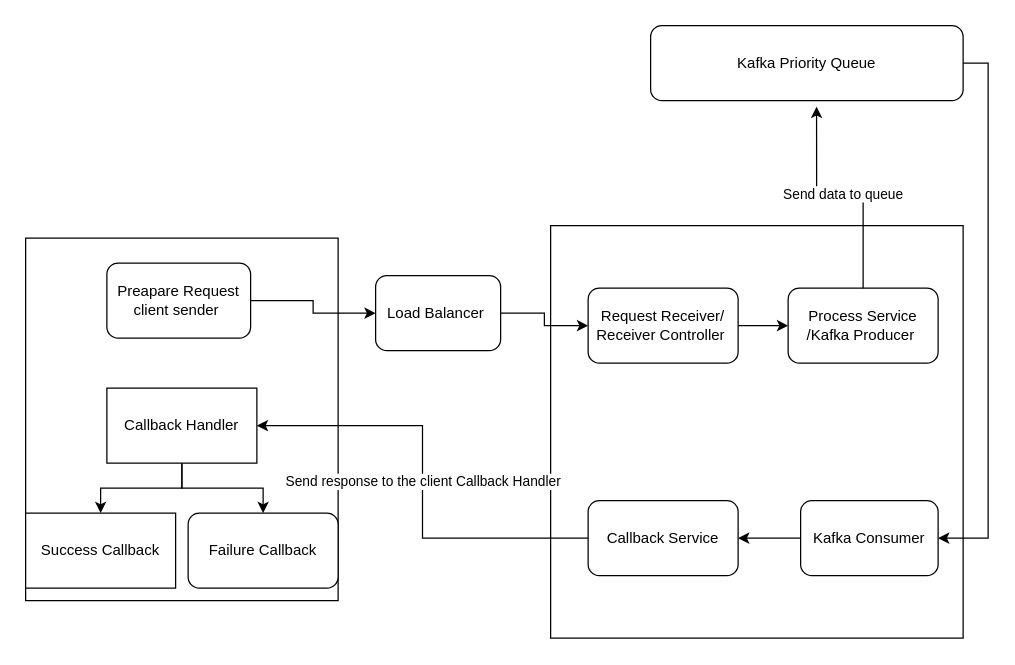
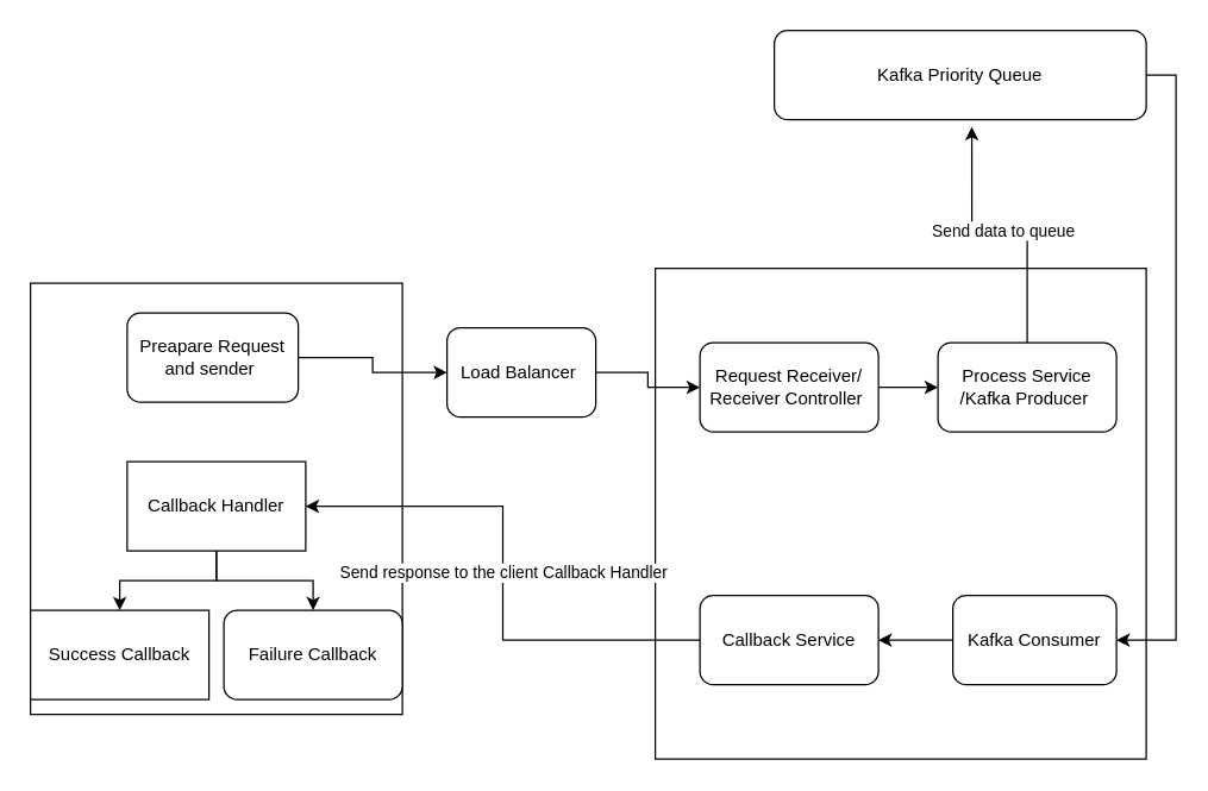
- <mxCell id="4" value="Preapare Request client sender&amp;nbsp;" style="rounded=1;whiteSpace=wrap;html=1;" vertex="1" parent="1"><mxGeometry x="85" y="210" width="115" height="60" as="geometry" /></mxCell>
+ <mxCell id="4" value="Preapare Request and sender&amp;nbsp;" style="rounded=1;whiteSpace=wrap;html=1;" vertex="1" parent="1"><mxGeometry x="85" y="210" width="115" height="60" as="geometry" /></mxCell>
